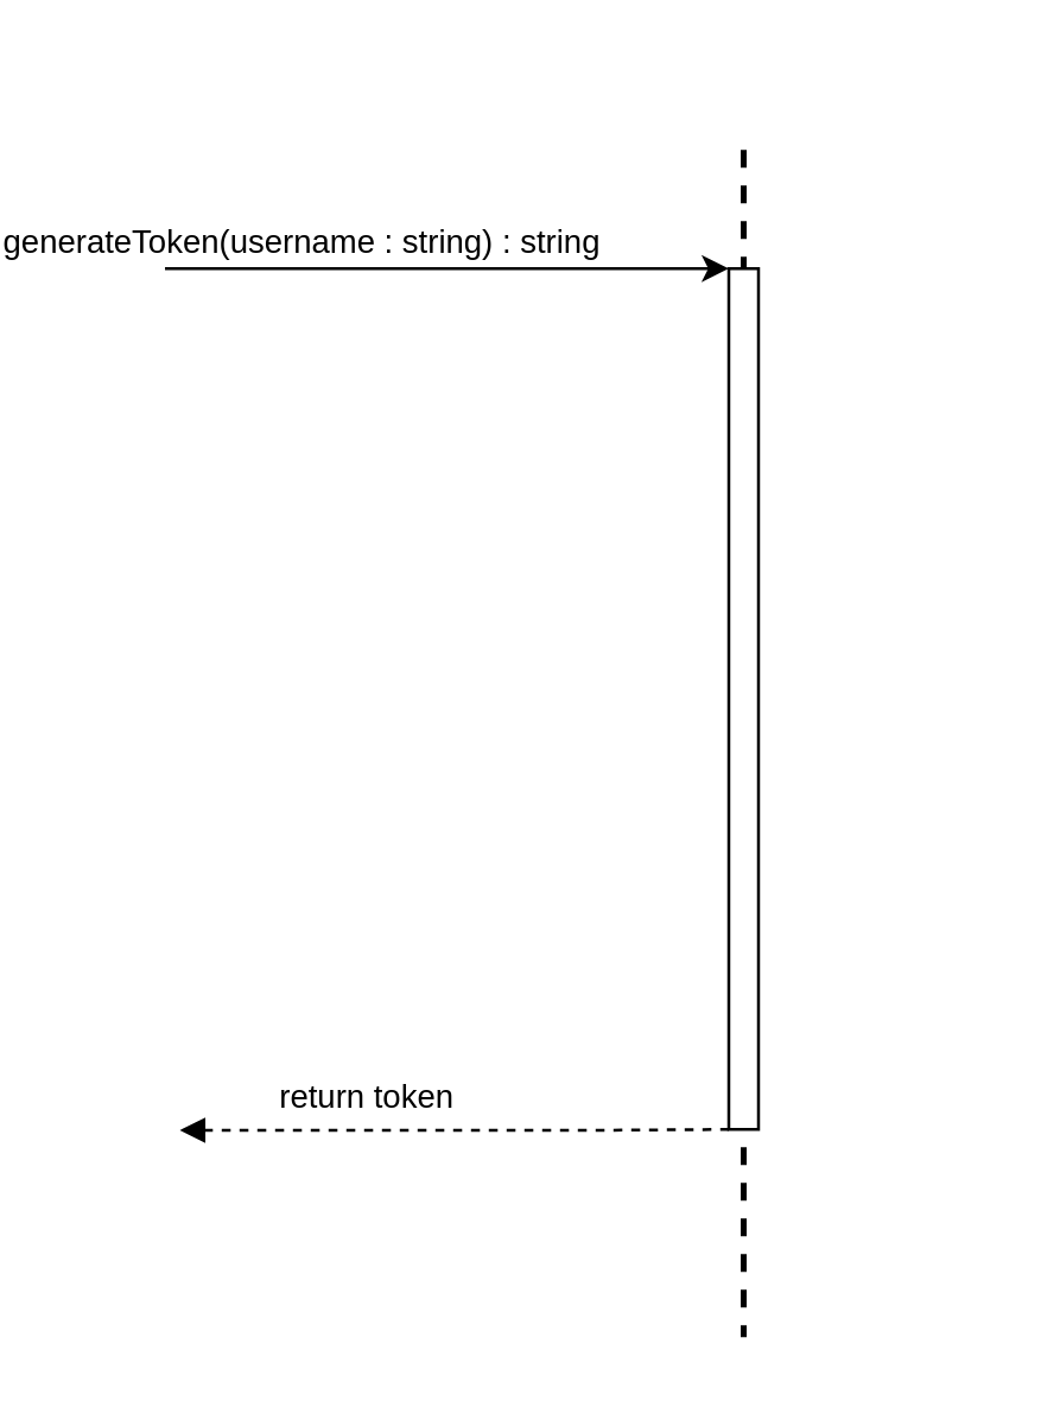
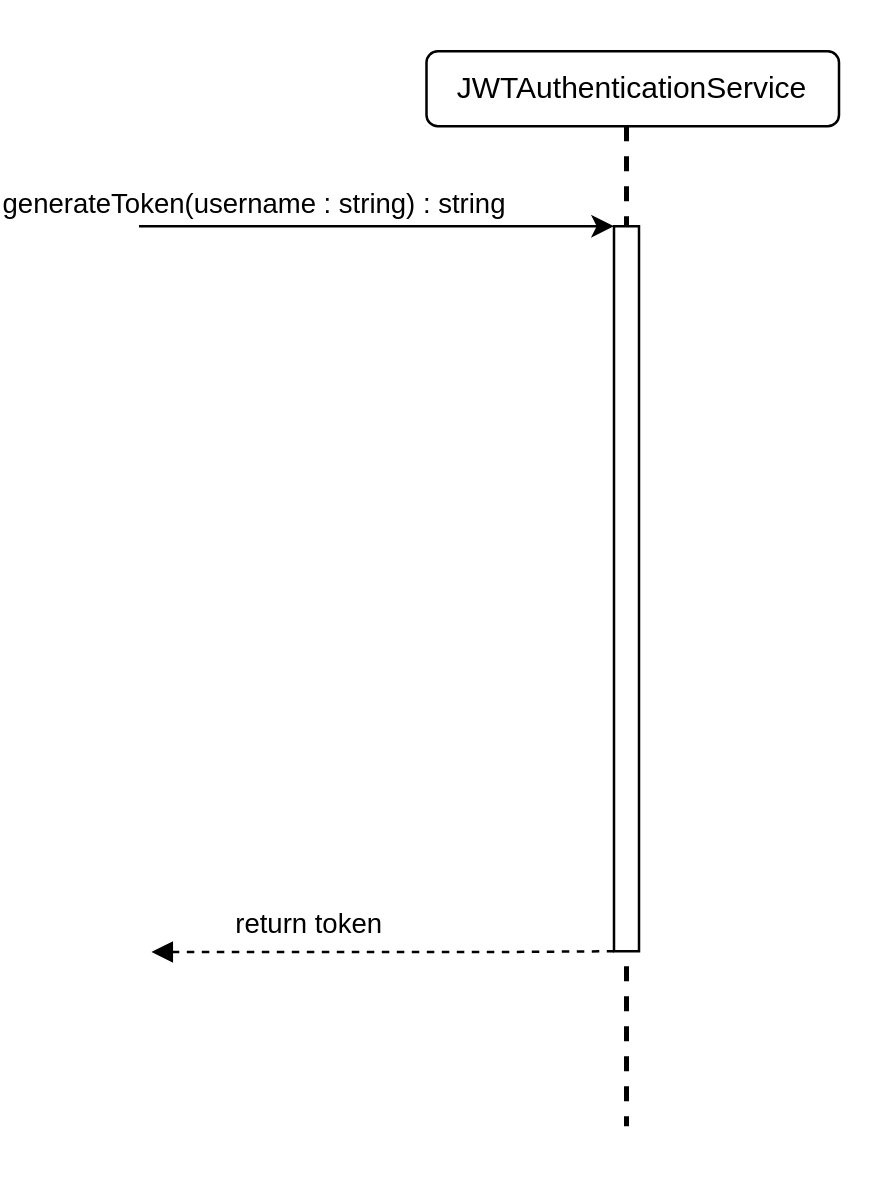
+ <mxCell id="2" value="JWTAuthenticationService" style="rounded=1;whiteSpace=wrap;html=1;" parent="1" vertex="1"><mxGeometry x="135" y="20" width="165" height="30" as="geometry" /></mxCell>
